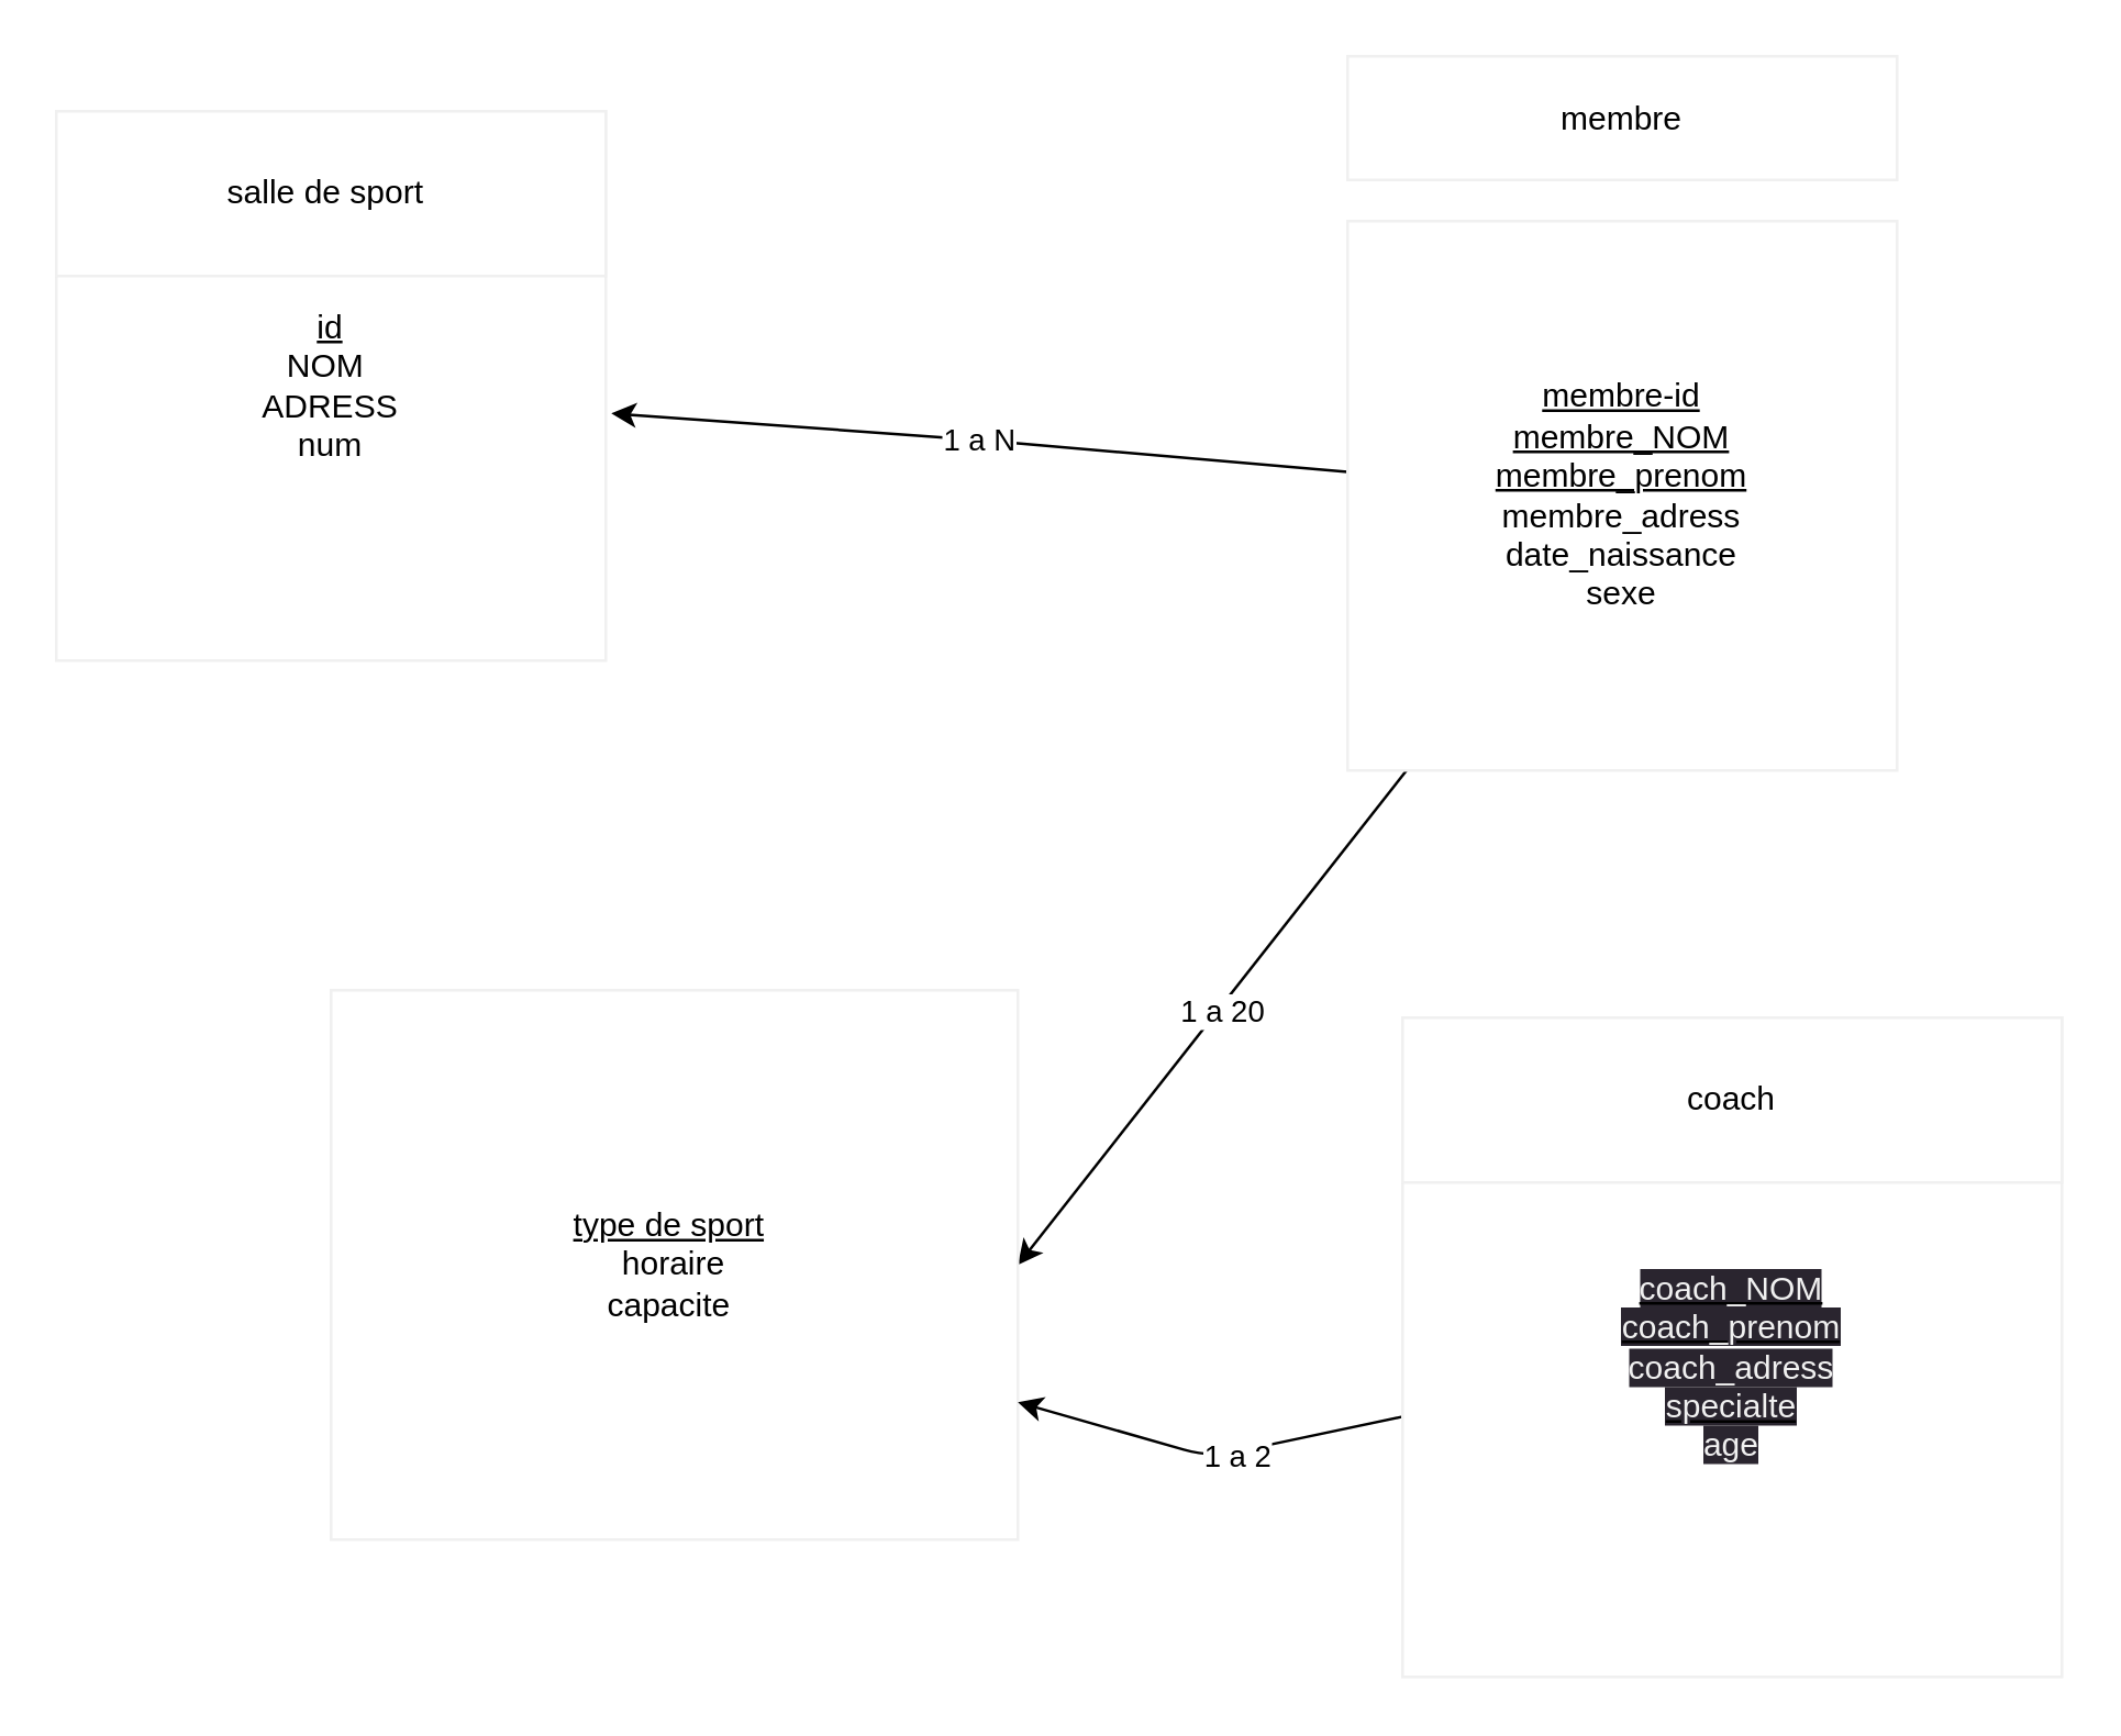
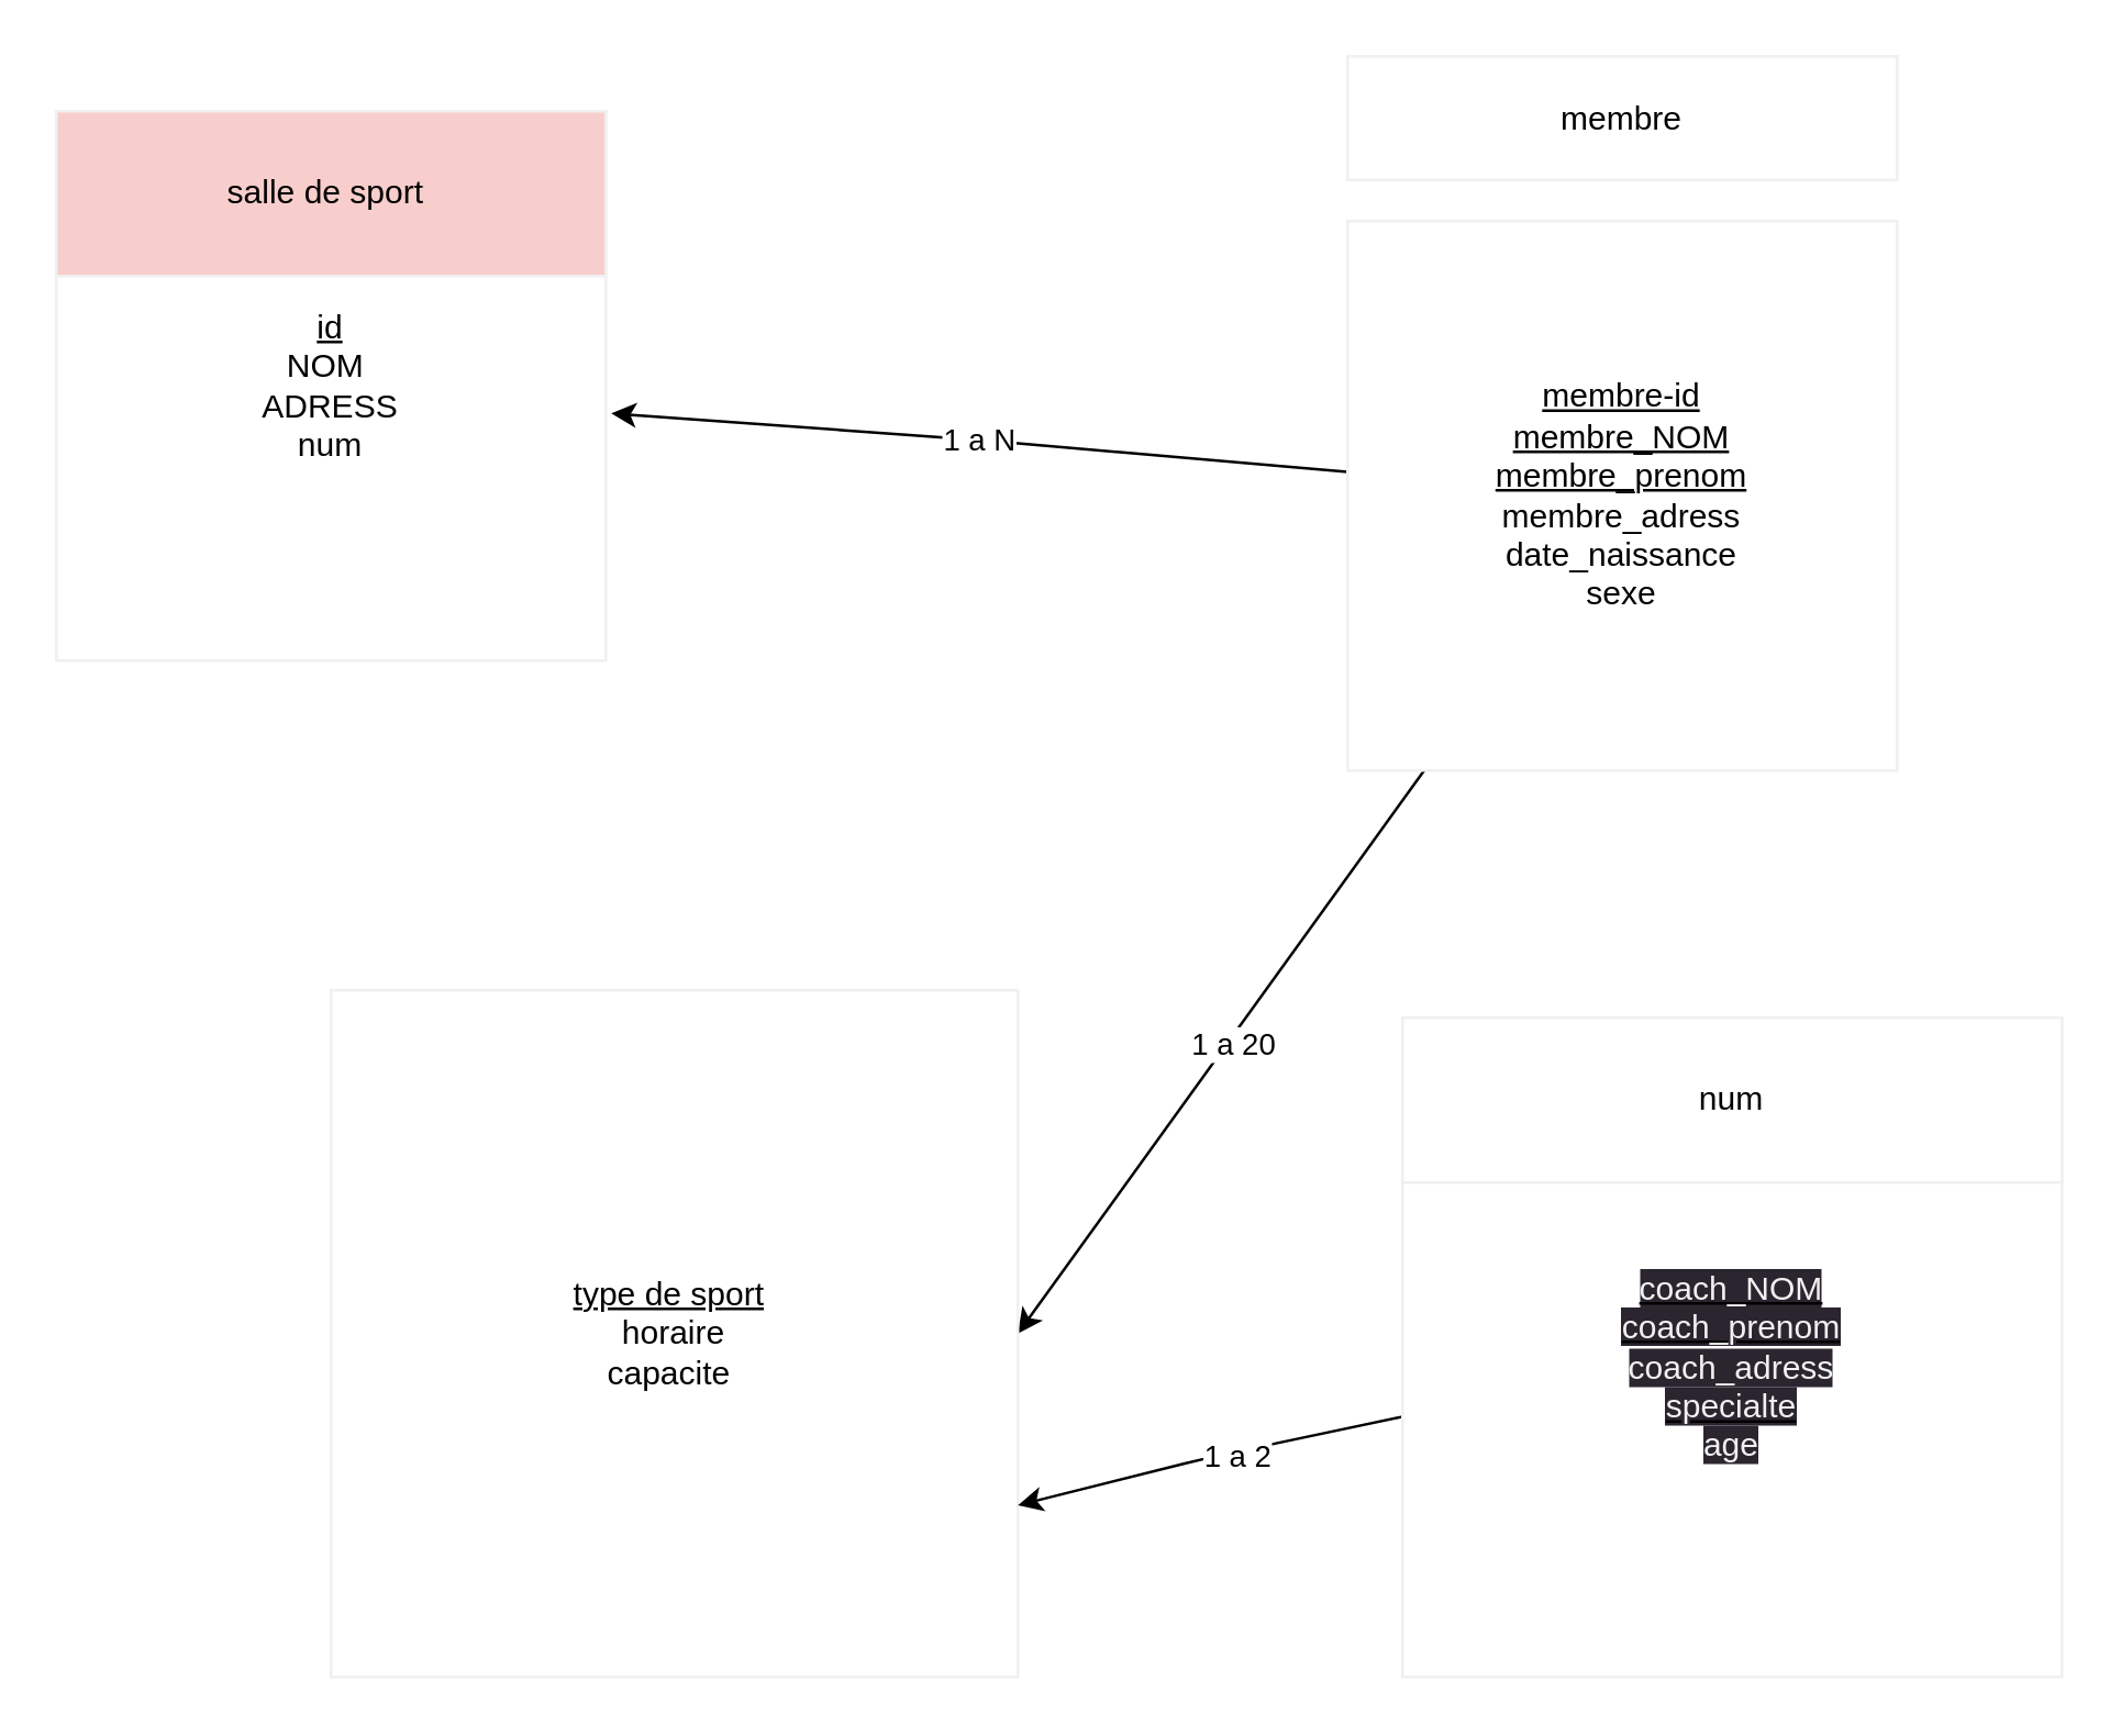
- <mxCell id="3" value="salle de sport&amp;nbsp;" style="rounded=0;whiteSpace=wrap;html=1;strokeColor=#F0F0F0;" vertex="1" parent="1"><mxGeometry x="20" y="40" width="200" height="60" as="geometry" /></mxCell>
+ <mxCell id="3" value="salle de sport&amp;nbsp;" style="rounded=0;whiteSpace=wrap;html=1;strokeColor=#F0F0F0;fillColor=#f8cecc;" vertex="1" parent="1"><mxGeometry x="20" y="40" width="200" height="60" as="geometry" /></mxCell>
- <mxCell id="11" value="coach" style="rounded=0;whiteSpace=wrap;html=1;strokeColor=#F0F0F0;" vertex="1" parent="1"><mxGeometry x="510" y="370" width="240" height="60" as="geometry" /></mxCell>
+ <mxCell id="11" value="num" style="rounded=0;whiteSpace=wrap;html=1;strokeColor=#F0F0F0;" vertex="1" parent="1"><mxGeometry x="510" y="370" width="240" height="60" as="geometry" /></mxCell>
- <mxCell id="8" value="&lt;u&gt;type de sport&lt;/u&gt;&amp;nbsp;&lt;br&gt;horaire&lt;br&gt;capacite&amp;nbsp;" style="whiteSpace=wrap;html=1;aspect=fixed;strokeColor=#F0F0F0;" vertex="1" parent="1"><mxGeometry x="120" y="360" width="250" height="200" as="geometry" /></mxCell>
+ <mxCell id="8" value="&lt;u&gt;type de sport&lt;/u&gt;&amp;nbsp;&lt;br&gt;horaire&lt;br&gt;capacite&amp;nbsp;" style="whiteSpace=wrap;html=1;aspect=fixed;strokeColor=#F0F0F0;" vertex="1" parent="1"><mxGeometry x="120" y="360" width="250" height="250" as="geometry" /></mxCell>
